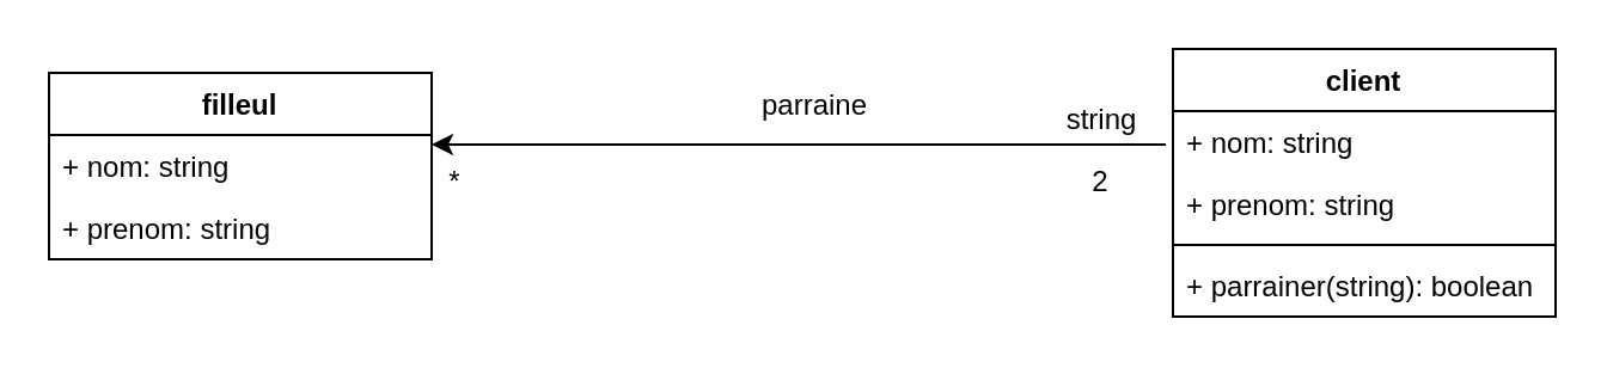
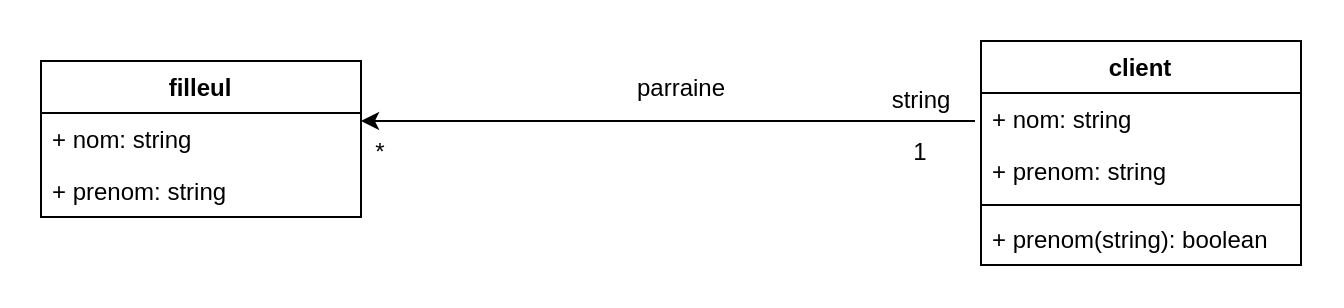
- <mxCell id="13" value="2" style="text;html=1;strokeColor=none;fillColor=none;align=center;verticalAlign=middle;whiteSpace=wrap;rounded=0;" vertex="1" parent="1"><mxGeometry x="430" y="61" width="60" height="30" as="geometry" /></mxCell>
+ <mxCell id="13" value="1" style="text;html=1;strokeColor=none;fillColor=none;align=center;verticalAlign=middle;whiteSpace=wrap;rounded=0;" vertex="1" parent="1"><mxGeometry x="430" y="61" width="60" height="30" as="geometry" /></mxCell>
- <mxCell id="9" value="+ parrainer(string): boolean" style="text;strokeColor=none;fillColor=none;align=left;verticalAlign=top;spacingLeft=4;spacingRight=4;overflow=hidden;rotatable=0;points=[[0,0.5],[1,0.5]];portConstraint=eastwest;" parent="5" vertex="1"><mxGeometry y="86" width="160" height="26" as="geometry" /></mxCell>
+ <mxCell id="9" value="+ prenom(string): boolean" style="text;strokeColor=none;fillColor=none;align=left;verticalAlign=top;spacingLeft=4;spacingRight=4;overflow=hidden;rotatable=0;points=[[0,0.5],[1,0.5]];portConstraint=eastwest;" parent="5" vertex="1"><mxGeometry y="86" width="160" height="26" as="geometry" /></mxCell>
